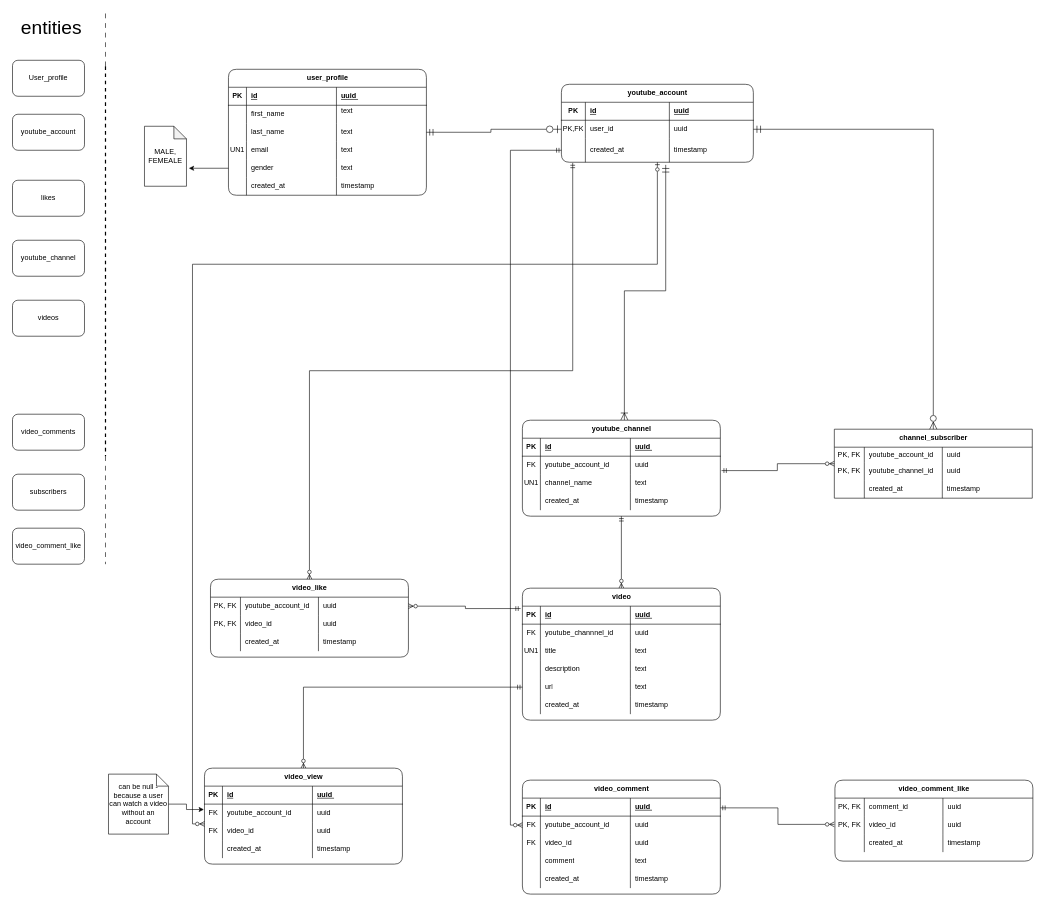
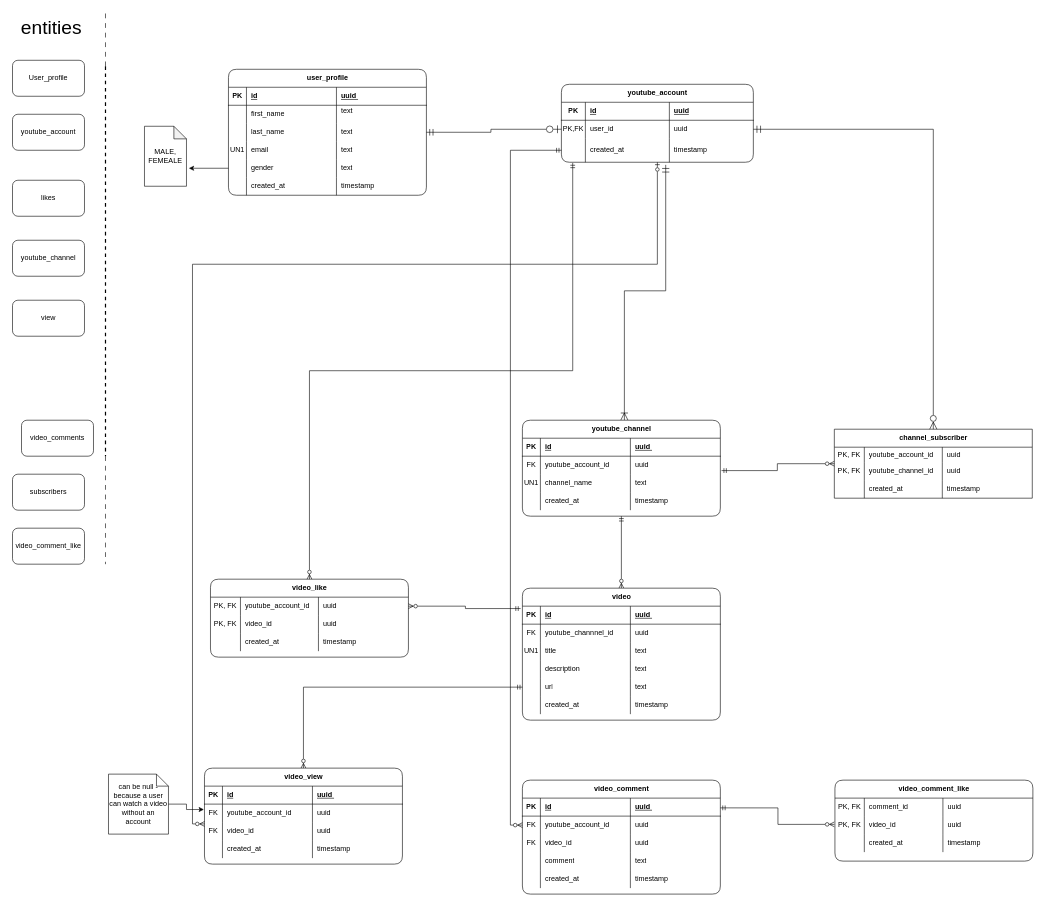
- <mxCell id="8" value="videos" style="rounded=1;whiteSpace=wrap;html=1;" vertex="1" parent="1"><mxGeometry x="20" y="500" width="120" height="60" as="geometry" /></mxCell>
+ <mxCell id="8" value="view" style="rounded=1;whiteSpace=wrap;html=1;" vertex="1" parent="1"><mxGeometry x="20" y="500" width="120" height="60" as="geometry" /></mxCell>
- <mxCell id="88" value="video_comments" style="rounded=1;whiteSpace=wrap;html=1;" vertex="1" parent="1"><mxGeometry x="20" y="690" width="120" height="60" as="geometry" /></mxCell>
+ <mxCell id="88" value="video_comments" style="rounded=1;whiteSpace=wrap;html=1;" vertex="1" parent="1"><mxGeometry x="35" y="700" width="120" height="60" as="geometry" /></mxCell>
